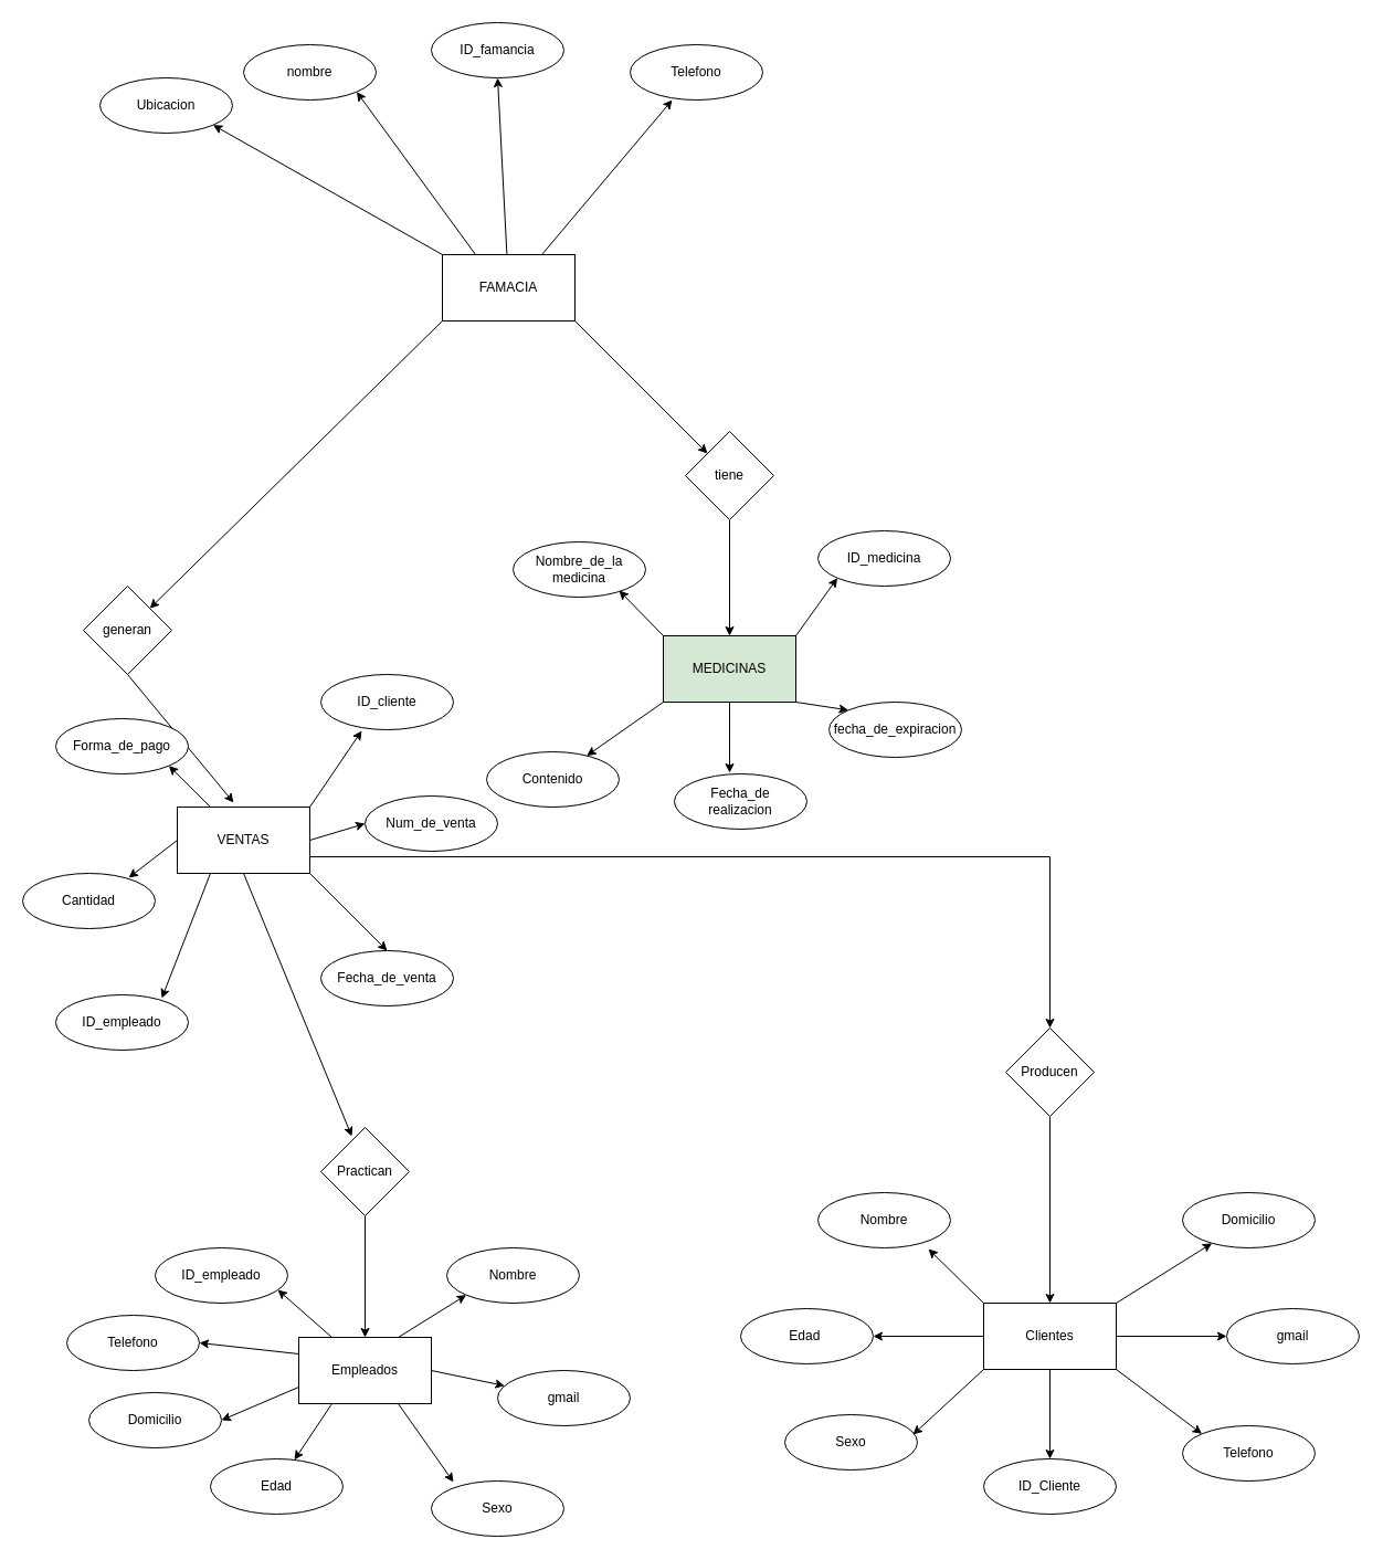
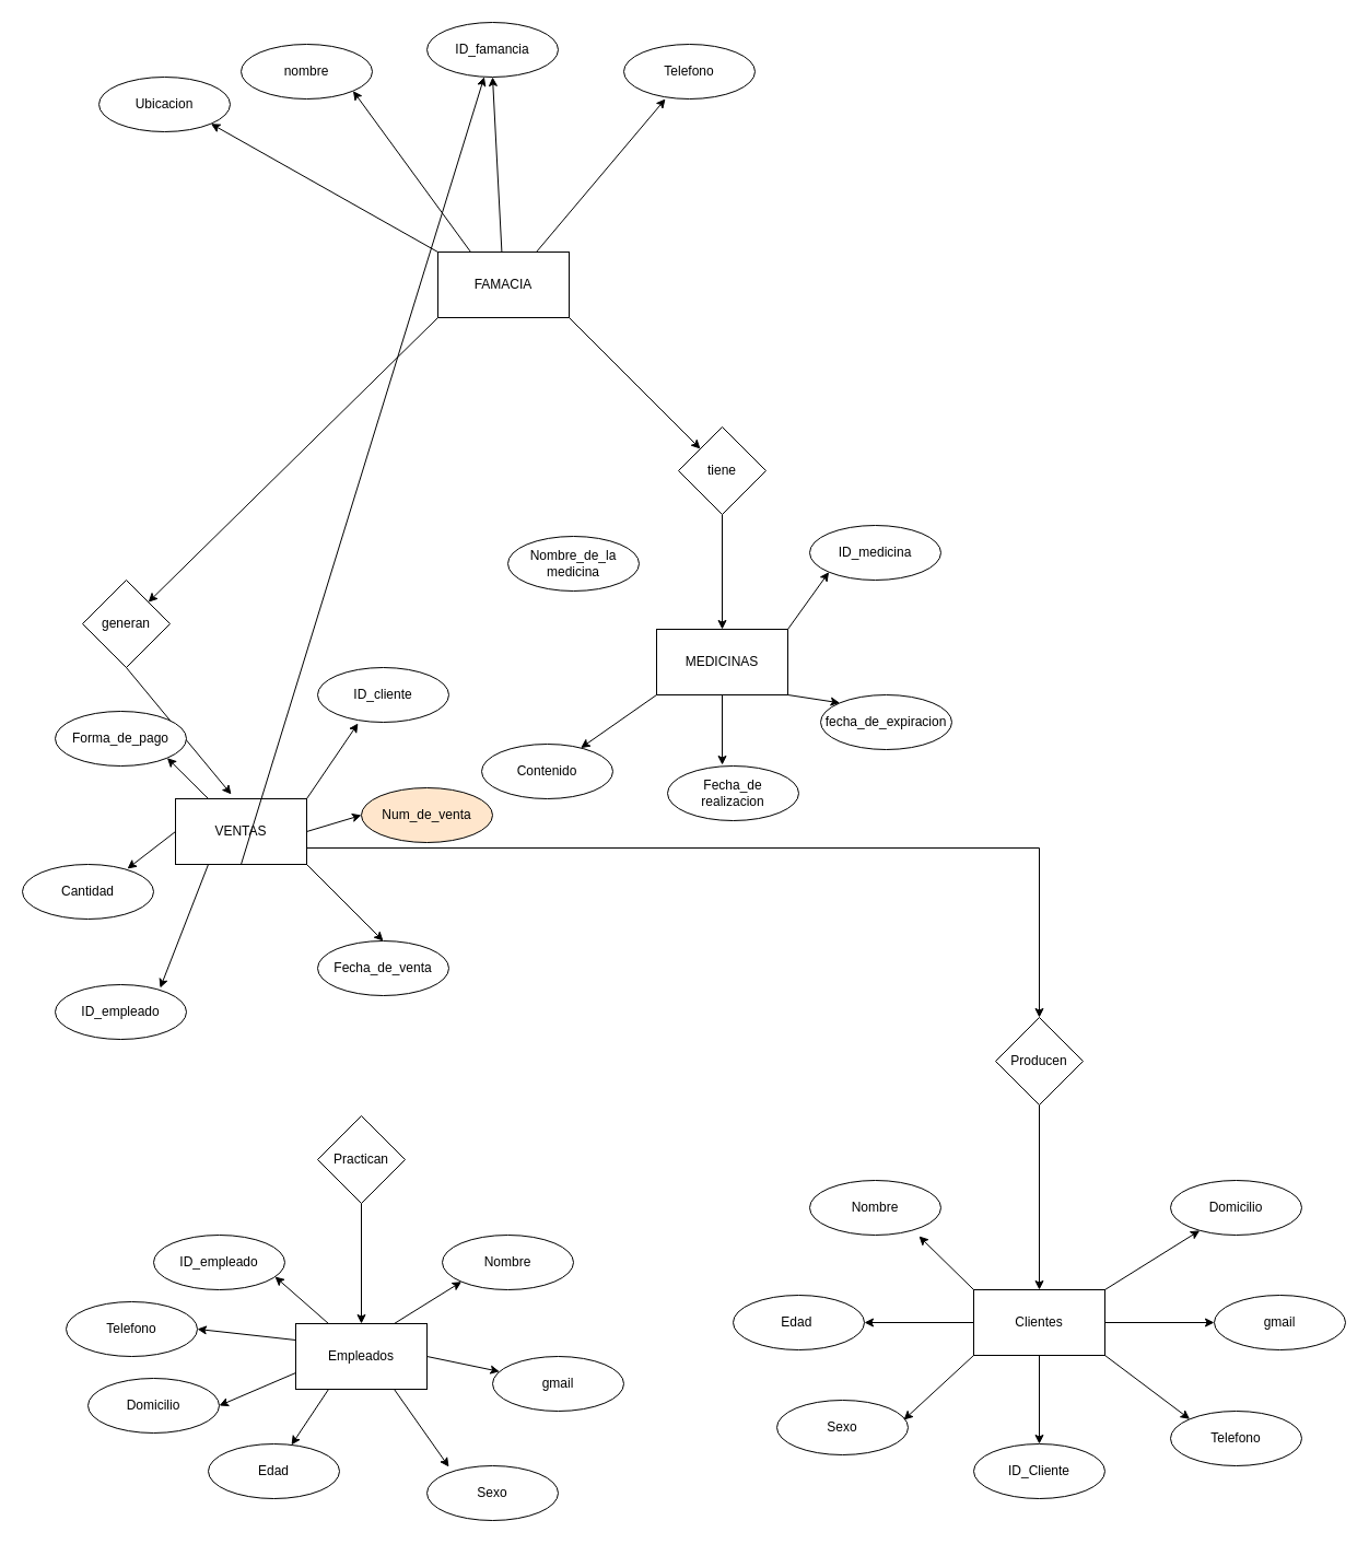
- <mxCell id="24" style="rounded=0;orthogonalLoop=1;jettySize=auto;html=1;exitX=0;exitY=0;exitDx=0;exitDy=0;entryX=0.8;entryY=0.88;entryDx=0;entryDy=0;entryPerimeter=0;" edge="1" parent="1" source="18" target="23"><mxGeometry relative="1" as="geometry" /></mxCell>
- <mxCell id="18" value="MEDICINAS" style="rounded=0;whiteSpace=wrap;html=1;fillColor=#d5e8d4;" vertex="1" parent="1"><mxGeometry x="600" y="575" width="120" height="60" as="geometry" /></mxCell>
+ <mxCell id="18" value="MEDICINAS" style="rounded=0;whiteSpace=wrap;html=1;" vertex="1" parent="1"><mxGeometry x="600" y="575" width="120" height="60" as="geometry" /></mxCell>
- <mxCell id="34" value="Num_de_venta" style="ellipse;whiteSpace=wrap;html=1;" vertex="1" parent="1"><mxGeometry x="330" y="720" width="120" height="50" as="geometry" /></mxCell>
+ <mxCell id="34" value="Num_de_venta" style="ellipse;whiteSpace=wrap;html=1;fillColor=#ffe6cc;" vertex="1" parent="1"><mxGeometry x="330" y="720" width="120" height="50" as="geometry" /></mxCell>
- <mxCell id="44" style="rounded=0;orthogonalLoop=1;jettySize=auto;html=1;exitX=0.5;exitY=1;exitDx=0;exitDy=0;entryX=0.35;entryY=0.1;entryDx=0;entryDy=0;entryPerimeter=0;" edge="1" parent="1" source="31" target="43"><mxGeometry relative="1" as="geometry" /></mxCell>
+ <mxCell id="44" style="rounded=0;orthogonalLoop=1;jettySize=auto;html=1;exitX=0.5;exitY=1;exitDx=0;exitDy=0;" edge="1" parent="1" source="31" target="8"><mxGeometry relative="1" as="geometry" /></mxCell>
